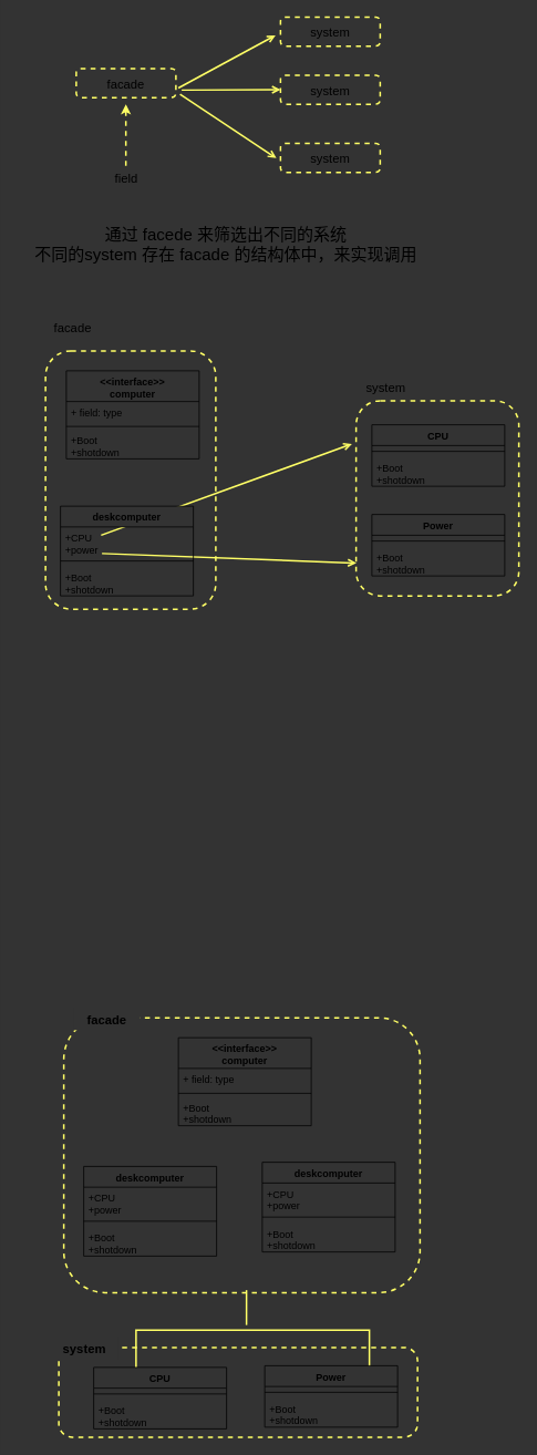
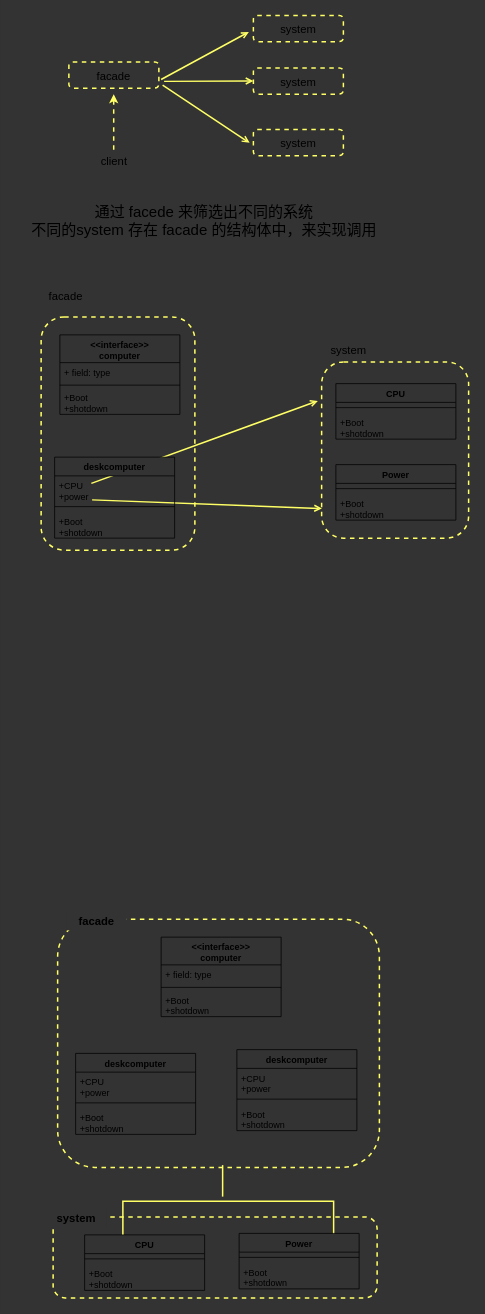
- <mxCell id="9" value="field" style="text;html=1;strokeColor=none;fillColor=none;align=center;verticalAlign=middle;whiteSpace=wrap;rounded=0;dashed=1;fontSize=15;" parent="1" vertex="1"><mxGeometry x="114.5" y="195" width="73" height="38" as="geometry" /></mxCell>
+ <mxCell id="9" value="client" style="text;html=1;strokeColor=none;fillColor=none;align=center;verticalAlign=middle;whiteSpace=wrap;rounded=0;dashed=1;fontSize=15;" parent="1" vertex="1"><mxGeometry x="114.5" y="195" width="73" height="38" as="geometry" /></mxCell>
